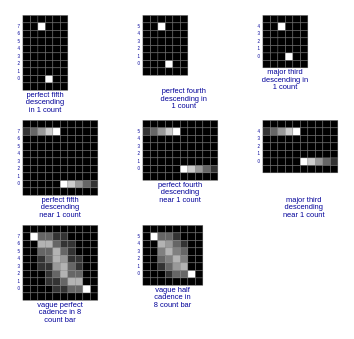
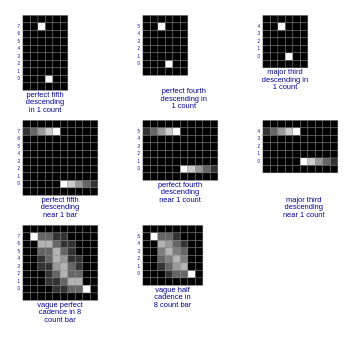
- <mxCell id="621" value="&lt;p style=&quot;line-height: 100%; font-size: 10px;&quot;&gt;&lt;font style=&quot;font-size: 10px;&quot;&gt;perfect fifth descending near 1 count&lt;/font&gt;&lt;/p&gt;" style="text;html=1;strokeColor=none;fillColor=none;align=center;verticalAlign=middle;whiteSpace=wrap;rounded=0;fontColor=#000099;" vertex="1" parent="1"><mxGeometry x="50" y="260" width="60" height="30" as="geometry" /></mxCell>
+ <mxCell id="621" value="&lt;p style=&quot;line-height: 100%; font-size: 10px;&quot;&gt;&lt;font style=&quot;font-size: 10px;&quot;&gt;perfect fifth descending near 1 bar&lt;/font&gt;&lt;/p&gt;" style="text;html=1;strokeColor=none;fillColor=none;align=center;verticalAlign=middle;whiteSpace=wrap;rounded=0;fontColor=#000099;" vertex="1" parent="1"><mxGeometry x="50" y="260" width="60" height="30" as="geometry" /></mxCell>
